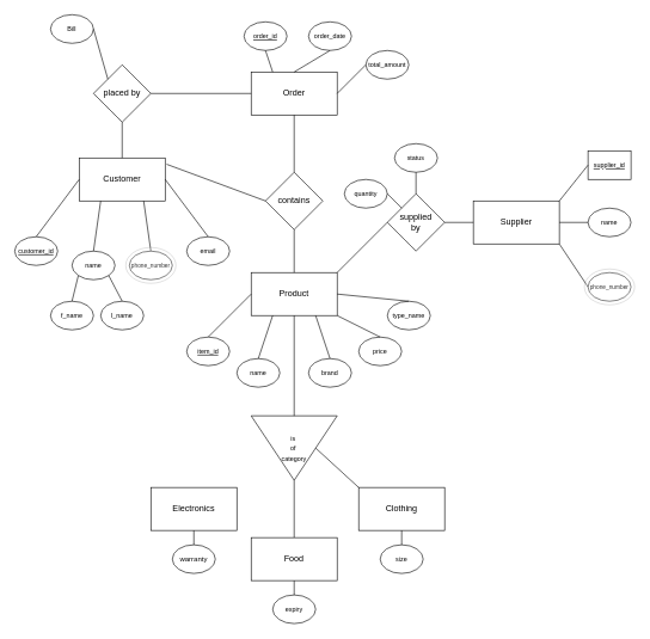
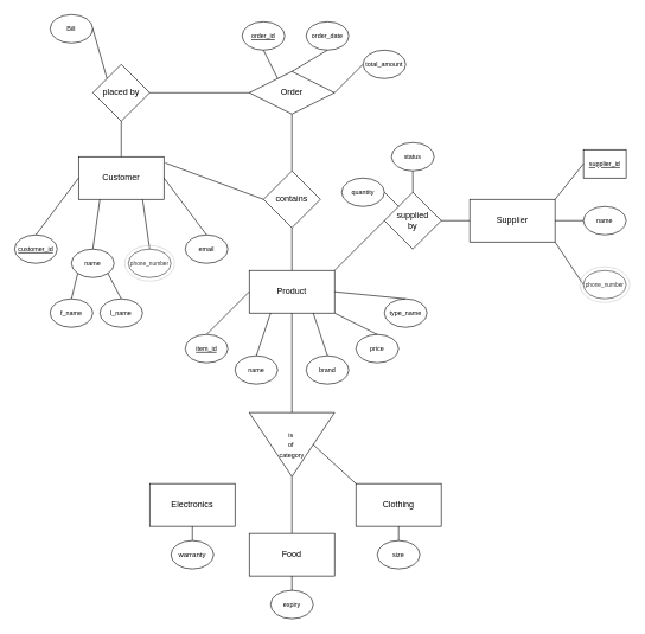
- <mxCell id="2" value="Order" style="rounded=0;whiteSpace=wrap;html=1;" vertex="1" parent="1"><mxGeometry x="350" y="100" width="120" height="60" as="geometry" /></mxCell>
+ <mxCell id="2" value="Order" style="rhombus;whiteSpace=wrap;html=1;" vertex="1" parent="1"><mxGeometry x="350" y="100" width="120" height="60" as="geometry" /></mxCell>
